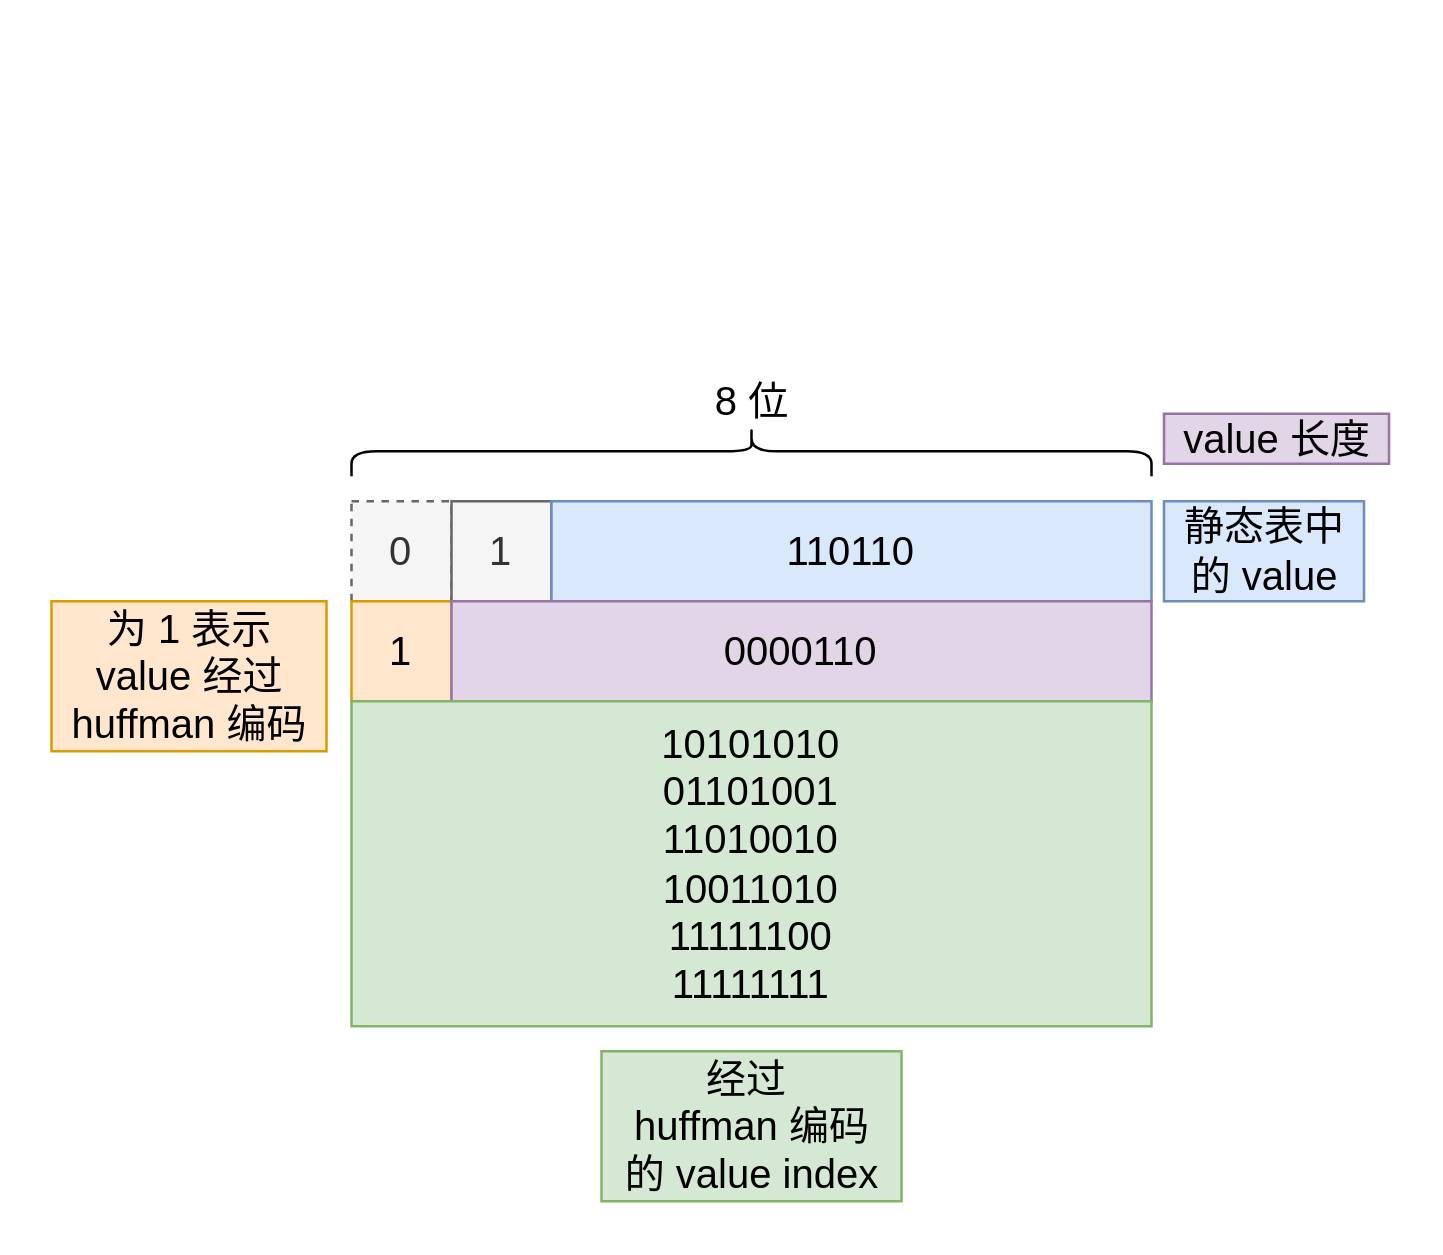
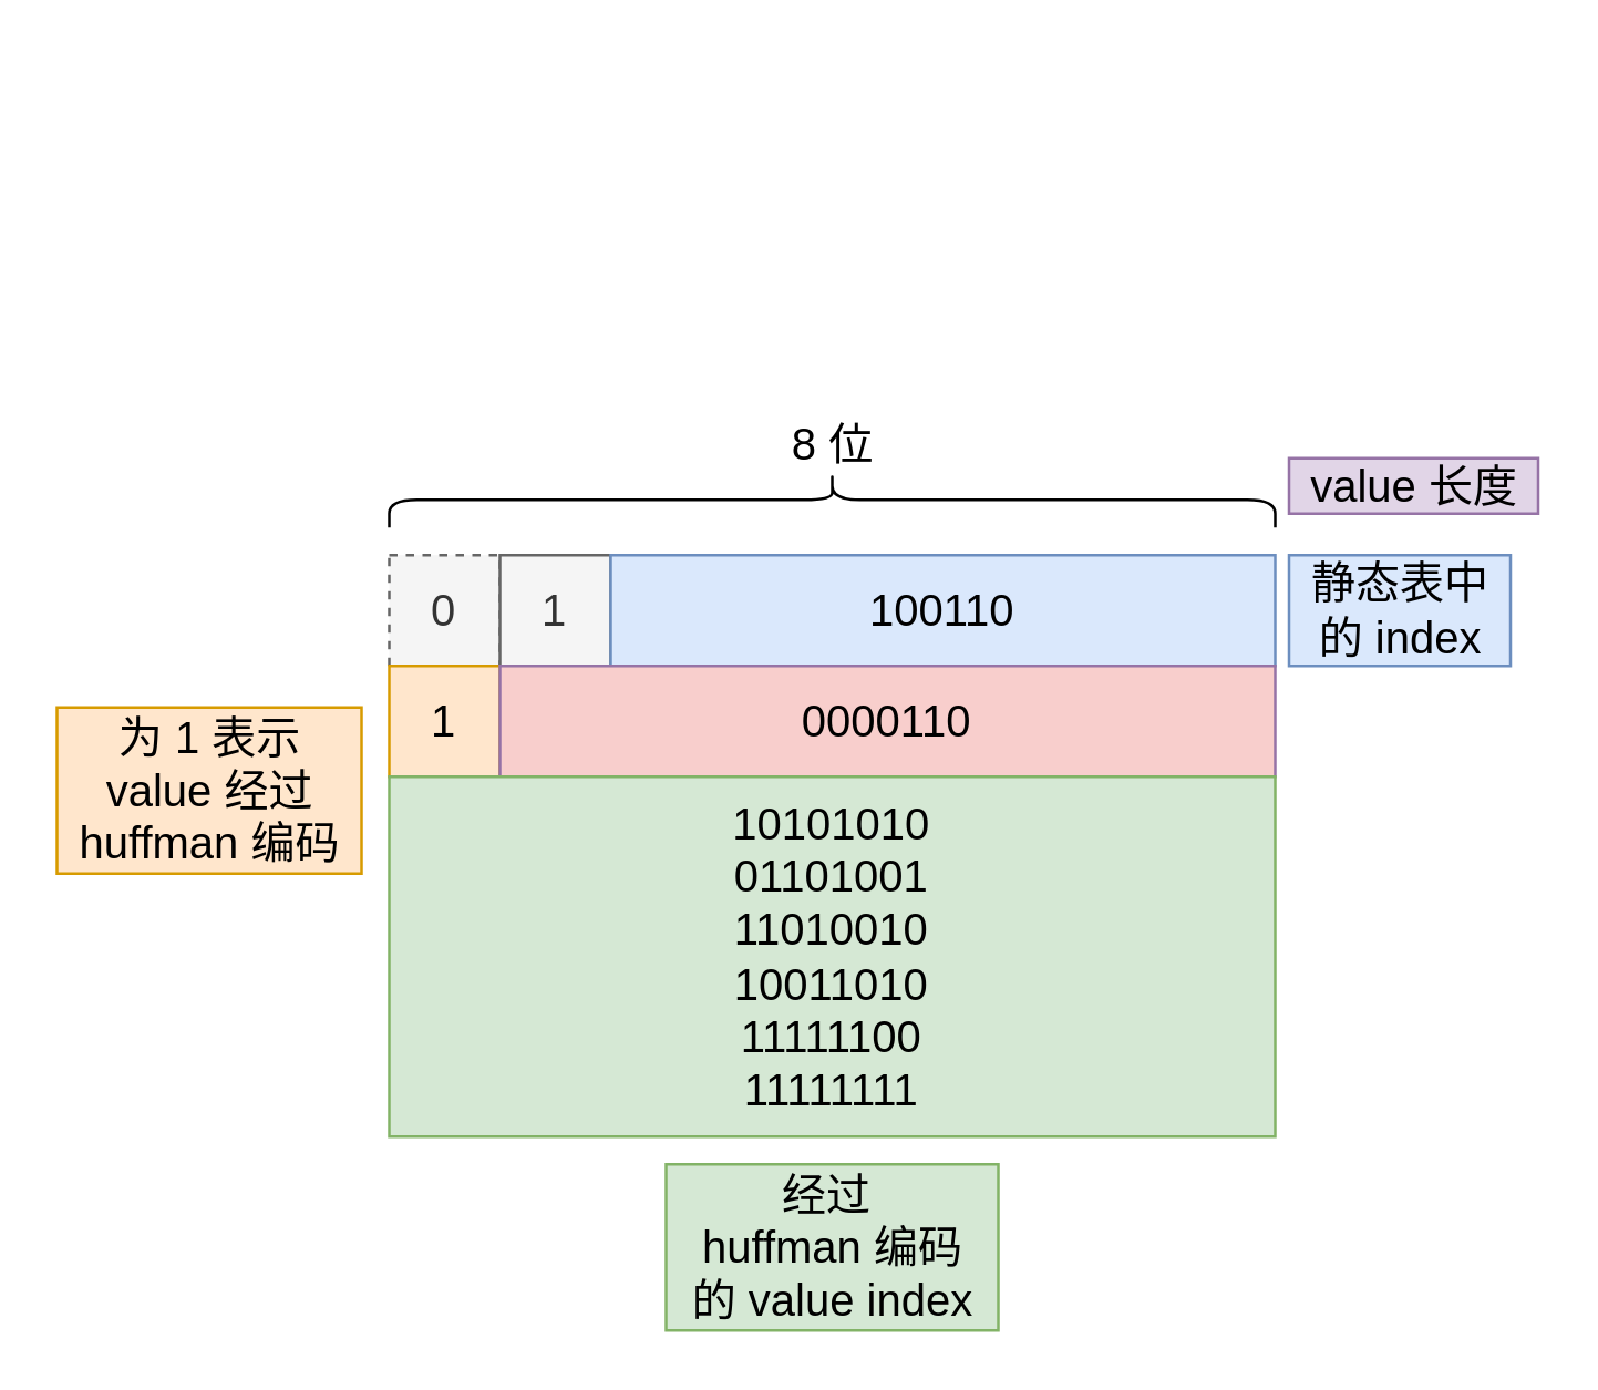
- <mxCell id="4" value="110110" style="rounded=0;whiteSpace=wrap;html=1;fontSize=16;fillColor=#dae8fc;strokeColor=#6c8ebf;" vertex="1" parent="1"><mxGeometry x="220" y="200" width="240" height="40" as="geometry" /></mxCell>
+ <mxCell id="4" value="100110" style="rounded=0;whiteSpace=wrap;html=1;fontSize=16;fillColor=#dae8fc;strokeColor=#6c8ebf;" vertex="1" parent="1"><mxGeometry x="220" y="200" width="240" height="40" as="geometry" /></mxCell>
- <mxCell id="10" value="静态表中&lt;br&gt;的 value" style="text;html=1;align=center;verticalAlign=middle;resizable=0;points=[];autosize=1;fontSize=16;fillColor=#dae8fc;strokeColor=#6c8ebf;" vertex="1" parent="1"><mxGeometry x="465" y="200" width="80" height="40" as="geometry" /></mxCell>
+ <mxCell id="10" value="静态表中&lt;br&gt;的 index" style="text;html=1;align=center;verticalAlign=middle;resizable=0;points=[];autosize=1;fontSize=16;fillColor=#dae8fc;strokeColor=#6c8ebf;" vertex="1" parent="1"><mxGeometry x="465" y="200" width="80" height="40" as="geometry" /></mxCell>
- <mxCell id="6" value="0000110" style="rounded=0;whiteSpace=wrap;html=1;fontSize=16;fillColor=#e1d5e7;strokeColor=#9673a6;" vertex="1" parent="1"><mxGeometry x="180" y="240" width="280" height="40" as="geometry" /></mxCell>
+ <mxCell id="6" value="0000110" style="rounded=0;whiteSpace=wrap;html=1;fontSize=16;fillColor=#f8cecc;strokeColor=#9673a6;" vertex="1" parent="1"><mxGeometry x="180" y="240" width="280" height="40" as="geometry" /></mxCell>
- <mxCell id="13" value="为 1 表示 &lt;br&gt;value 经过 &lt;br&gt;huffman 编码" style="text;html=1;align=center;verticalAlign=middle;resizable=0;points=[];autosize=1;fontSize=16;fillColor=#ffe6cc;strokeColor=#d79b00;" vertex="1" parent="1"><mxGeometry y="240" width="110" height="60" as="geometry" x="20" /></mxCell>
+ <mxCell id="13" value="为 1 表示 &lt;br&gt;value 经过 &lt;br&gt;huffman 编码" style="text;html=1;align=center;verticalAlign=middle;resizable=0;points=[];autosize=1;fontSize=16;fillColor=#ffe6cc;strokeColor=#d79b00;" vertex="1" parent="1"><mxGeometry x="20" y="255" width="110" height="60" as="geometry" /></mxCell>
